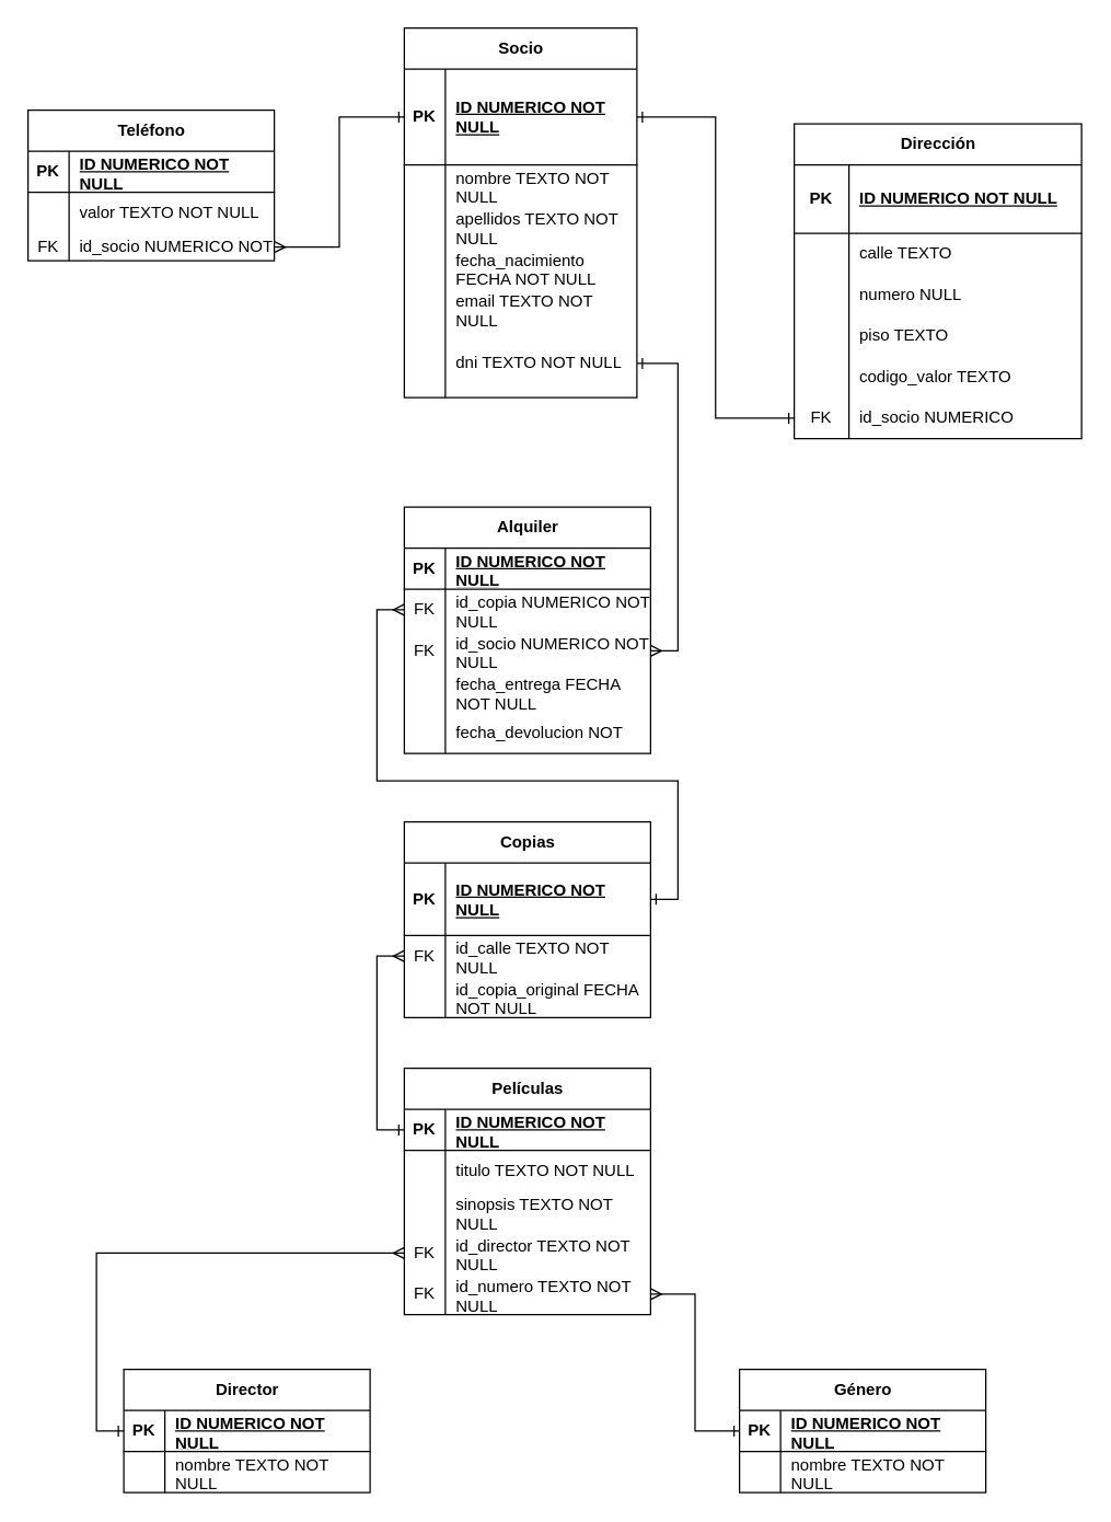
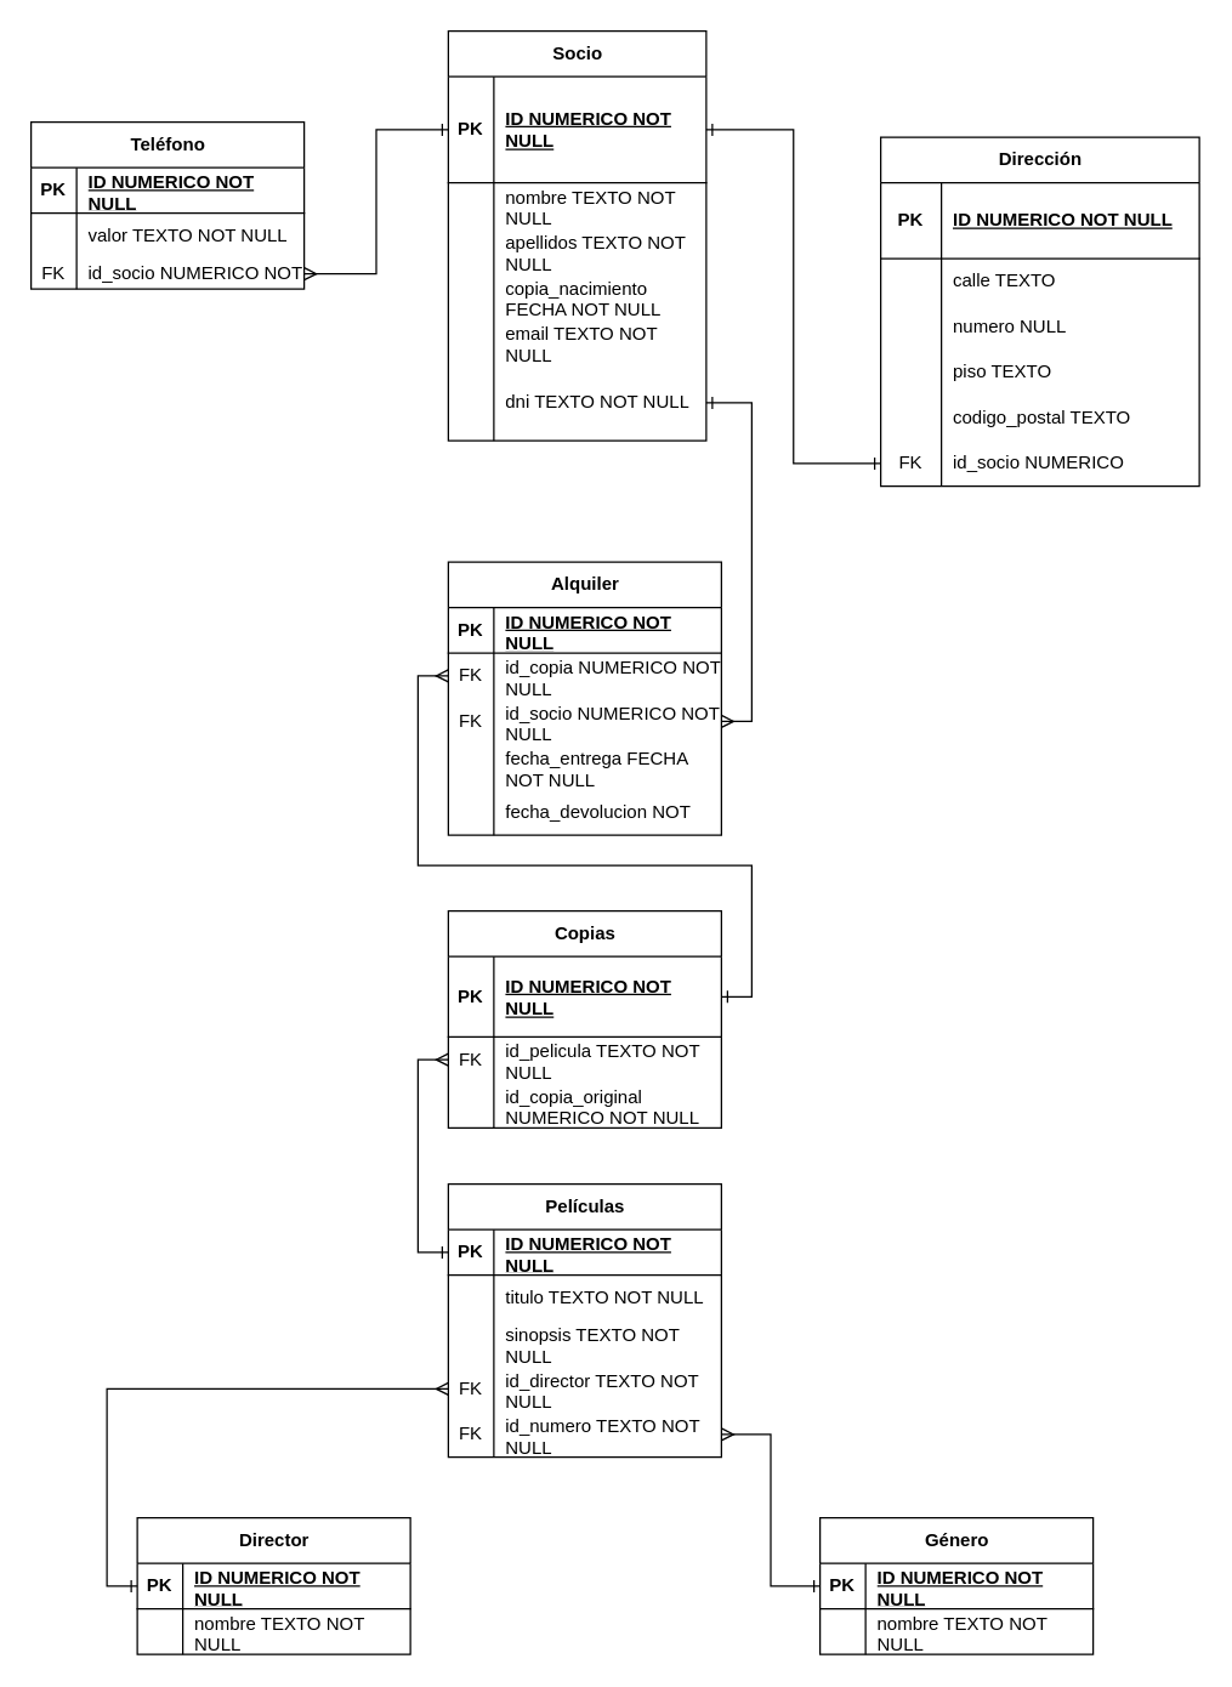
- <mxCell id="104" value="fecha_nacimiento FECHA NOT NULL" style="shape=partialRectangle;connectable=0;fillColor=none;top=0;left=0;bottom=0;right=0;align=left;spacingLeft=6;overflow=hidden;whiteSpace=wrap;html=1;" parent="102" vertex="1"><mxGeometry x="30" width="140" height="30" as="geometry"><mxRectangle width="140" height="30" as="alternateBounds" /></mxGeometry></mxCell>
+ <mxCell id="104" value="copia_nacimiento FECHA NOT NULL" style="shape=partialRectangle;connectable=0;fillColor=none;top=0;left=0;bottom=0;right=0;align=left;spacingLeft=6;overflow=hidden;whiteSpace=wrap;html=1;" parent="102" vertex="1"><mxGeometry x="30" width="140" height="30" as="geometry"><mxRectangle width="140" height="30" as="alternateBounds" /></mxGeometry></mxCell>
- <mxCell id="27" value="codigo_valor TEXTO&amp;nbsp;" style="shape=partialRectangle;connectable=0;fillColor=none;top=0;left=0;bottom=0;right=0;align=left;spacingLeft=6;overflow=hidden;whiteSpace=wrap;html=1;" parent="25" vertex="1"><mxGeometry x="40" width="170" height="30" as="geometry"><mxRectangle width="170" height="30" as="alternateBounds" /></mxGeometry></mxCell>
+ <mxCell id="27" value="codigo_postal TEXTO&amp;nbsp;" style="shape=partialRectangle;connectable=0;fillColor=none;top=0;left=0;bottom=0;right=0;align=left;spacingLeft=6;overflow=hidden;whiteSpace=wrap;html=1;" parent="25" vertex="1"><mxGeometry x="40" width="170" height="30" as="geometry"><mxRectangle width="170" height="30" as="alternateBounds" /></mxGeometry></mxCell>
- <mxCell id="53" value="id_calle TEXTO NOT NULL" style="shape=partialRectangle;connectable=0;fillColor=none;top=0;left=0;bottom=0;right=0;align=left;spacingLeft=6;overflow=hidden;whiteSpace=wrap;html=1;" parent="51" vertex="1"><mxGeometry x="30" width="150" height="30" as="geometry"><mxRectangle width="150" height="30" as="alternateBounds" /></mxGeometry></mxCell>
+ <mxCell id="53" value="id_pelicula TEXTO NOT NULL" style="shape=partialRectangle;connectable=0;fillColor=none;top=0;left=0;bottom=0;right=0;align=left;spacingLeft=6;overflow=hidden;whiteSpace=wrap;html=1;" parent="51" vertex="1"><mxGeometry x="30" width="150" height="30" as="geometry"><mxRectangle width="150" height="30" as="alternateBounds" /></mxGeometry></mxCell>
- <mxCell id="57" value="id_copia_original FECHA NOT NULL" style="shape=partialRectangle;connectable=0;fillColor=none;top=0;left=0;bottom=0;right=0;align=left;spacingLeft=6;overflow=hidden;whiteSpace=wrap;html=1;" vertex="1" parent="55"><mxGeometry x="30" width="150" height="30" as="geometry"><mxRectangle width="150" height="30" as="alternateBounds" /></mxGeometry></mxCell>
+ <mxCell id="57" value="id_copia_original NUMERICO NOT NULL" style="shape=partialRectangle;connectable=0;fillColor=none;top=0;left=0;bottom=0;right=0;align=left;spacingLeft=6;overflow=hidden;whiteSpace=wrap;html=1;" vertex="1" parent="55"><mxGeometry x="30" width="150" height="30" as="geometry"><mxRectangle width="150" height="30" as="alternateBounds" /></mxGeometry></mxCell>
